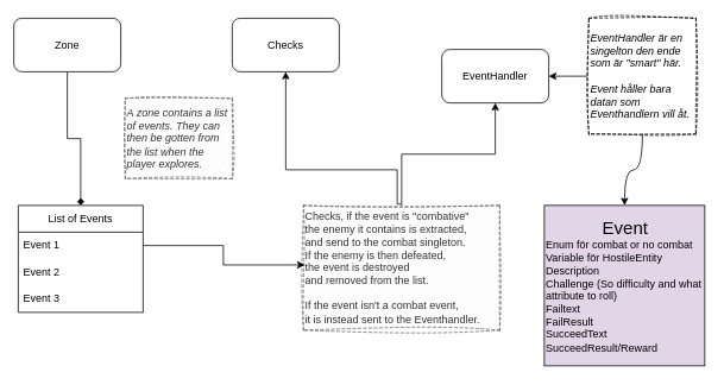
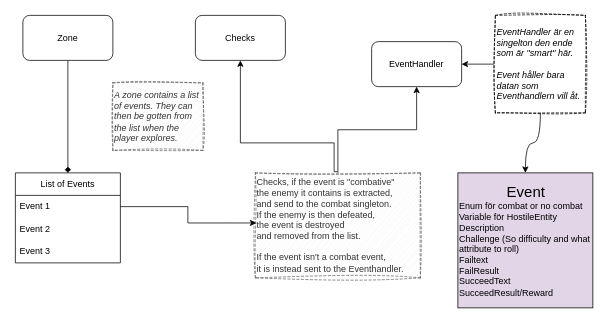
- <mxCell id="4" value="Zone" style="rounded=1;whiteSpace=wrap;html=1;" vertex="1" parent="1"><mxGeometry x="15" y="20" width="120" height="60" as="geometry" /></mxCell>
+ <mxCell id="4" value="Zone" style="rounded=1;whiteSpace=wrap;html=1;" vertex="1" parent="1"><mxGeometry x="30" y="20" width="120" height="60" as="geometry" /></mxCell>
- <mxCell id="14" value="&lt;i&gt;A zone contains a list of events. They can then be gotten from the list when the player explores.&lt;/i&gt;" style="rounded=0;whiteSpace=wrap;html=1;align=left;dashed=1;sketch=1;curveFitting=1;jiggle=2;fillColor=#f5f5f5;fontColor=#333333;strokeColor=#666666;" vertex="1" parent="1"><mxGeometry x="140" y="110" width="120" height="90" as="geometry" /></mxCell>
+ <mxCell id="14" value="&lt;i&gt;A zone contains a list of events. They can then be gotten from the list when the player explores.&lt;/i&gt;" style="rounded=0;whiteSpace=wrap;html=1;align=left;dashed=1;sketch=1;curveFitting=1;jiggle=2;fillColor=#f5f5f5;fontColor=#333333;strokeColor=#666666;" vertex="1" parent="1"><mxGeometry x="150" y="110" width="120" height="90" as="geometry" /></mxCell>
